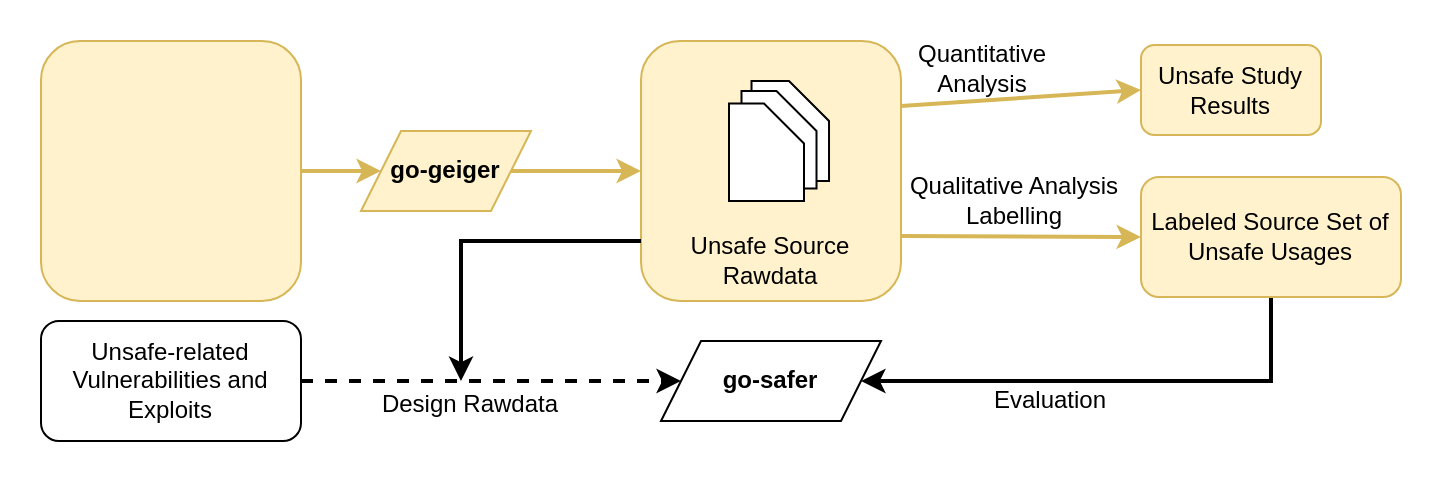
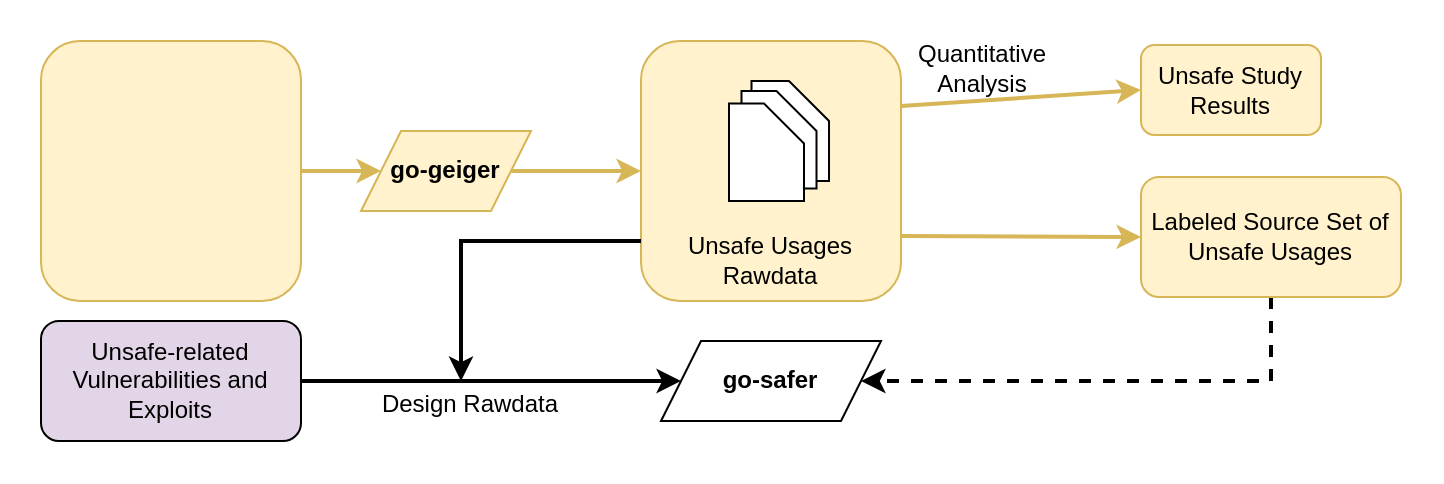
- <mxCell id="20" value="Qualitative Analysis Labelling" style="text;html=1;strokeColor=none;fillColor=none;align=center;verticalAlign=middle;whiteSpace=wrap;rounded=0;" vertex="1" parent="1"><mxGeometry x="452" y="90" width="110" height="20" as="geometry" /></mxCell>
- <mxCell id="12" value="Unsafe Source Rawdata" style="text;html=1;strokeColor=none;fillColor=none;align=center;verticalAlign=middle;whiteSpace=wrap;rounded=0;" vertex="1" parent="10"><mxGeometry y="100" width="130" height="20" as="geometry" /></mxCell>
+ <mxCell id="12" value="Unsafe Usages Rawdata" style="text;html=1;strokeColor=none;fillColor=none;align=center;verticalAlign=middle;whiteSpace=wrap;rounded=0;" vertex="1" parent="10"><mxGeometry y="100" width="130" height="20" as="geometry" /></mxCell>
- <mxCell id="6" value="Unsafe-related Vulnerabilities and Exploits" style="rounded=1;whiteSpace=wrap;html=1;" vertex="1" parent="1"><mxGeometry x="20" y="160" width="130" height="60" as="geometry" /></mxCell>
+ <mxCell id="6" value="Unsafe-related Vulnerabilities and Exploits" style="rounded=1;whiteSpace=wrap;html=1;fillColor=#e1d5e7;" vertex="1" parent="1"><mxGeometry x="20" y="160" width="130" height="60" as="geometry" /></mxCell>
- <mxCell id="5" style="edgeStyle=none;rounded=0;orthogonalLoop=1;jettySize=auto;html=1;exitX=1;exitY=0.5;exitDx=0;exitDy=0;entryX=0;entryY=0.5;entryDx=0;entryDy=0;strokeWidth=2;dashed=1;" edge="1" parent="1" source="6" target="4"><mxGeometry relative="1" as="geometry" /></mxCell>
+ <mxCell id="5" style="edgeStyle=none;rounded=0;orthogonalLoop=1;jettySize=auto;html=1;exitX=1;exitY=0.5;exitDx=0;exitDy=0;entryX=0;entryY=0.5;entryDx=0;entryDy=0;strokeWidth=2;" edge="1" parent="1" source="6" target="4"><mxGeometry relative="1" as="geometry" /></mxCell>
- <mxCell id="7" style="edgeStyle=orthogonalEdgeStyle;rounded=0;orthogonalLoop=1;jettySize=auto;html=1;exitX=0.5;exitY=1;exitDx=0;exitDy=0;entryX=1;entryY=0.5;entryDx=0;entryDy=0;strokeWidth=2;" edge="1" parent="1" source="8" target="4"><mxGeometry relative="1" as="geometry"><Array as="points"><mxPoint x="635" y="190" /></Array></mxGeometry></mxCell>
+ <mxCell id="7" style="edgeStyle=orthogonalEdgeStyle;rounded=0;orthogonalLoop=1;jettySize=auto;html=1;exitX=0.5;exitY=1;exitDx=0;exitDy=0;entryX=1;entryY=0.5;entryDx=0;entryDy=0;strokeWidth=2;dashed=1;" edge="1" parent="1" source="8" target="4"><mxGeometry relative="1" as="geometry"><Array as="points"><mxPoint x="635" y="190" /></Array></mxGeometry></mxCell>
- <mxCell id="23" value="Evaluation" style="text;html=1;strokeColor=none;fillColor=none;align=center;verticalAlign=middle;whiteSpace=wrap;rounded=0;" vertex="1" parent="1"><mxGeometry x="450" y="190" width="150" height="20" as="geometry" /></mxCell>
